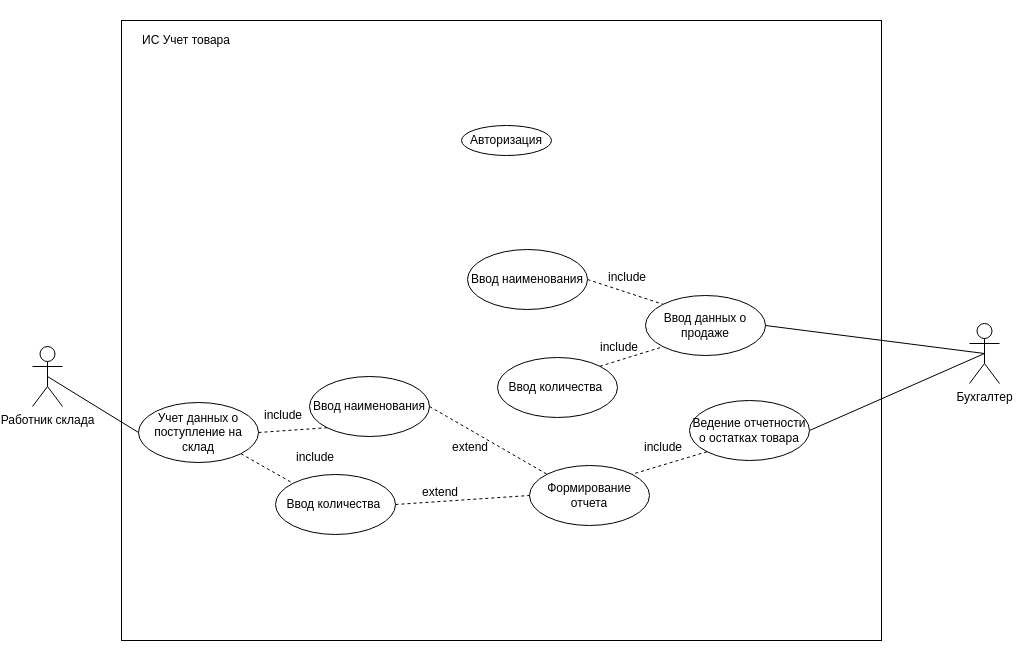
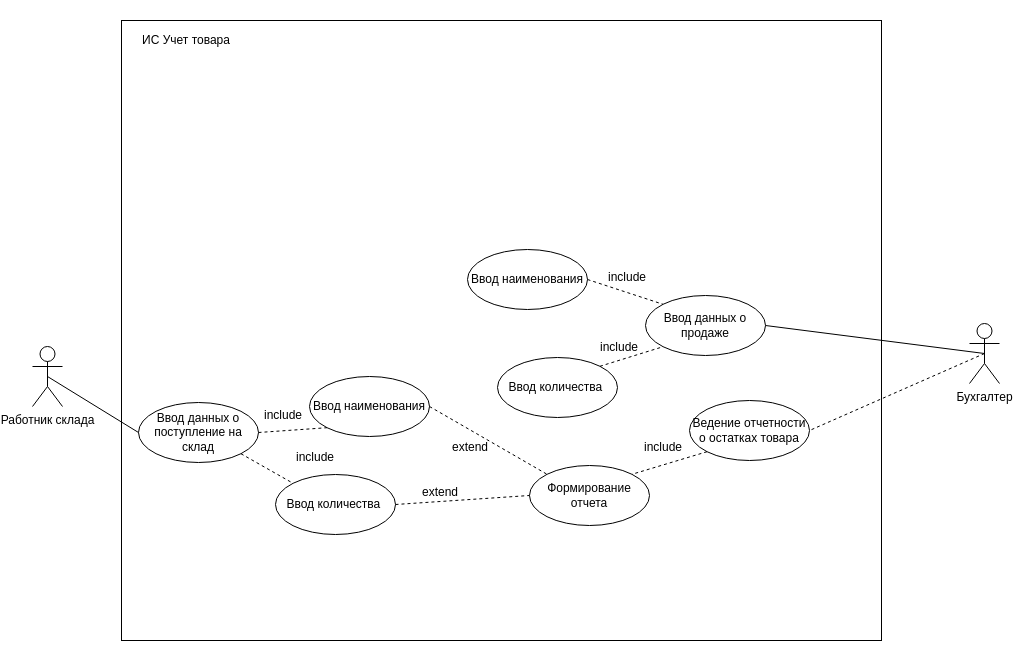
- <mxCell id="6" value="Авторизация" style="ellipse;whiteSpace=wrap;html=1;" parent="1" vertex="1"><mxGeometry x="449" y="125" width="90" height="30" as="geometry" /></mxCell>
- <mxCell id="12" value="" style="endArrow=none;html=1;rounded=0;entryX=1;entryY=0.5;entryDx=0;entryDy=0;exitX=0.5;exitY=0.5;exitDx=0;exitDy=0;exitPerimeter=0;" parent="1" source="4" target="11" edge="1"><mxGeometry width="50" height="50" relative="1" as="geometry"><mxPoint x="744" y="375" as="sourcePoint" /><mxPoint x="659" y="335" as="targetPoint" /></mxGeometry></mxCell>
+ <mxCell id="12" value="" style="endArrow=none;html=1;rounded=0;entryX=1;entryY=0.5;entryDx=0;entryDy=0;exitX=0.5;exitY=0.5;exitDx=0;exitDy=0;exitPerimeter=0;dashed=1;" parent="1" source="4" target="11" edge="1"><mxGeometry width="50" height="50" relative="1" as="geometry"><mxPoint x="744" y="375" as="sourcePoint" /><mxPoint x="659" y="335" as="targetPoint" /></mxGeometry></mxCell>
- <mxCell id="7" value="Учет данных о поступление на склад" style="ellipse;whiteSpace=wrap;html=1;" parent="1" vertex="1"><mxGeometry x="126" y="402" width="120" height="60" as="geometry" /></mxCell>
+ <mxCell id="7" value="Ввод данных о поступление на склад" style="ellipse;whiteSpace=wrap;html=1;" parent="1" vertex="1"><mxGeometry x="126" y="402" width="120" height="60" as="geometry" /></mxCell>
